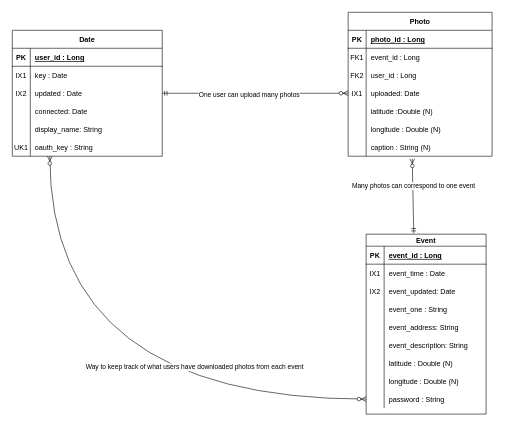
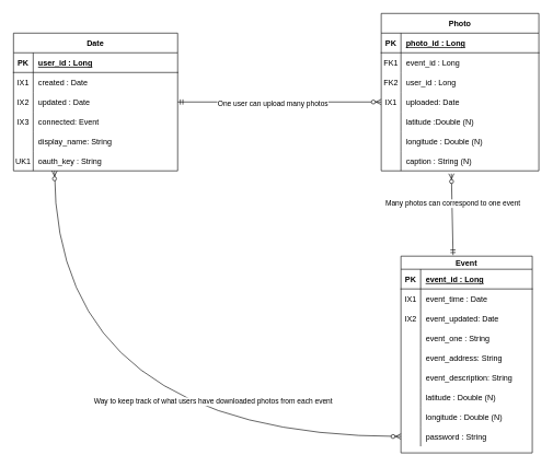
- <mxCell id="9" value="key : Date" style="shape=partialRectangle;overflow=hidden;connectable=0;fillColor=none;top=0;left=0;bottom=0;right=0;align=left;spacingLeft=6;" parent="7" vertex="1"><mxGeometry x="30" width="220" height="30" as="geometry" /></mxCell>
+ <mxCell id="9" value="created : Date" style="shape=partialRectangle;overflow=hidden;connectable=0;fillColor=none;top=0;left=0;bottom=0;right=0;align=left;spacingLeft=6;" parent="7" vertex="1"><mxGeometry x="30" width="220" height="30" as="geometry" /></mxCell>
+ <mxCell id="14" value="IX3" style="shape=partialRectangle;overflow=hidden;connectable=0;fillColor=none;top=0;left=0;bottom=0;right=0;" vertex="1" parent="13"><mxGeometry width="30" height="30" as="geometry" /></mxCell>
- <mxCell id="15" value="connected: Date" style="shape=partialRectangle;overflow=hidden;connectable=0;fillColor=none;top=0;left=0;bottom=0;right=0;align=left;spacingLeft=6;" vertex="1" parent="13"><mxGeometry x="30" width="220" height="30" as="geometry" /></mxCell>
+ <mxCell id="15" value="connected: Event" style="shape=partialRectangle;overflow=hidden;connectable=0;fillColor=none;top=0;left=0;bottom=0;right=0;align=left;spacingLeft=6;" vertex="1" parent="13"><mxGeometry x="30" width="220" height="30" as="geometry" /></mxCell>
